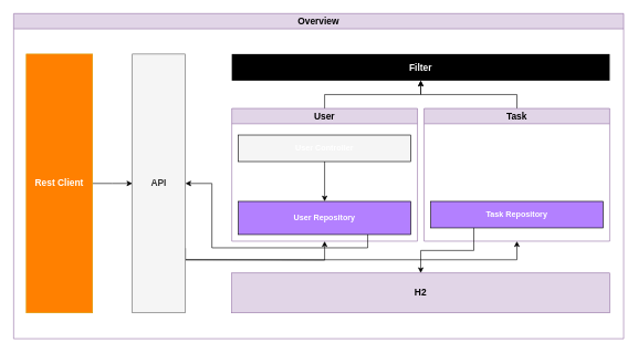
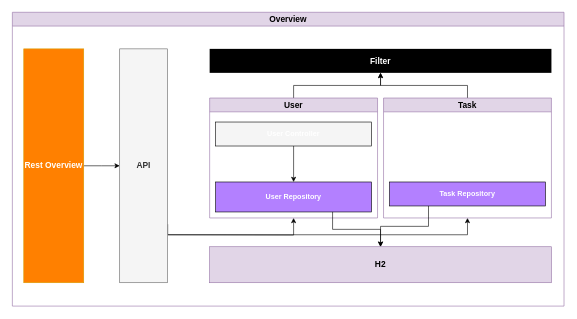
- <mxCell id="3" value="Rest Client" style="rounded=0;whiteSpace=wrap;html=1;fillColor=#FF8000;strokeColor=#d79b00;fontColor=#FFFFFF;fontStyle=1;fontSize=14;" vertex="1" parent="1"><mxGeometry x="39" y="81" width="100" height="390" as="geometry" /></mxCell>
+ <mxCell id="3" value="Rest Overview" style="rounded=0;whiteSpace=wrap;html=1;fillColor=#FF8000;strokeColor=#d79b00;fontColor=#FFFFFF;fontStyle=1;fontSize=14;" vertex="1" parent="1"><mxGeometry x="39" y="81" width="100" height="390" as="geometry" /></mxCell>
- <mxCell id="18" style="edgeStyle=orthogonalEdgeStyle;rounded=0;orthogonalLoop=1;jettySize=auto;html=1;exitX=0.75;exitY=1;exitDx=0;exitDy=0;" edge="1" parent="7" source="13" target="6"><mxGeometry relative="1" as="geometry" /></mxCell>
+ <mxCell id="18" style="edgeStyle=orthogonalEdgeStyle;rounded=0;orthogonalLoop=1;jettySize=auto;html=1;exitX=0.75;exitY=1;exitDx=0;exitDy=0;" edge="1" parent="7" source="13" target="8"><mxGeometry relative="1" as="geometry" /></mxCell>
